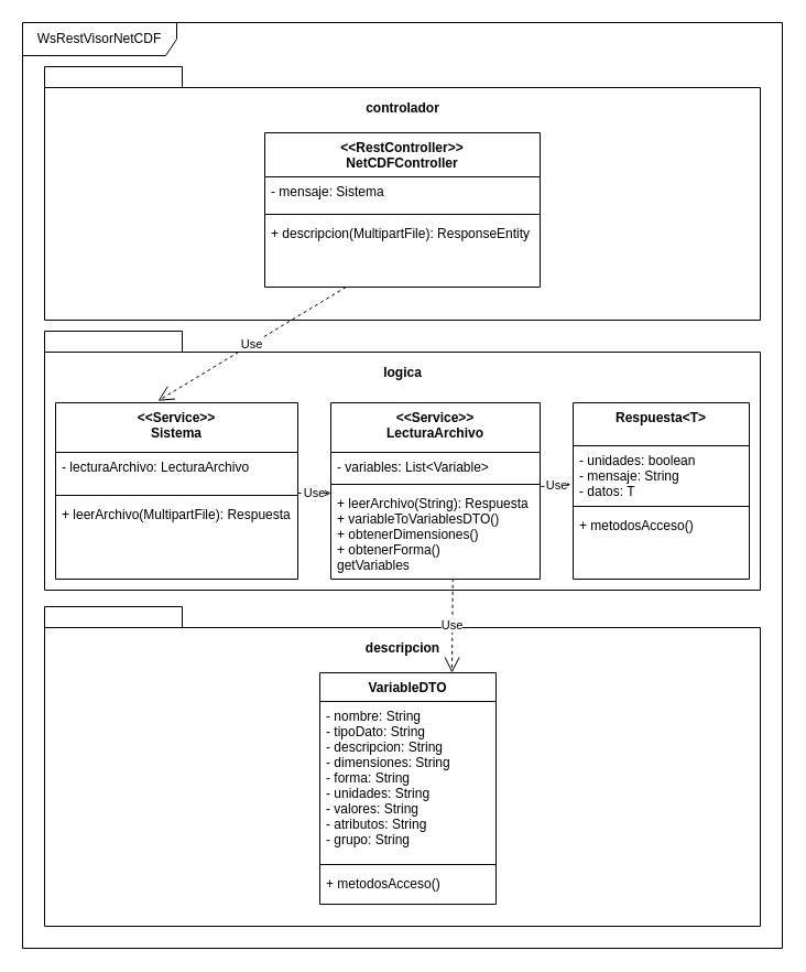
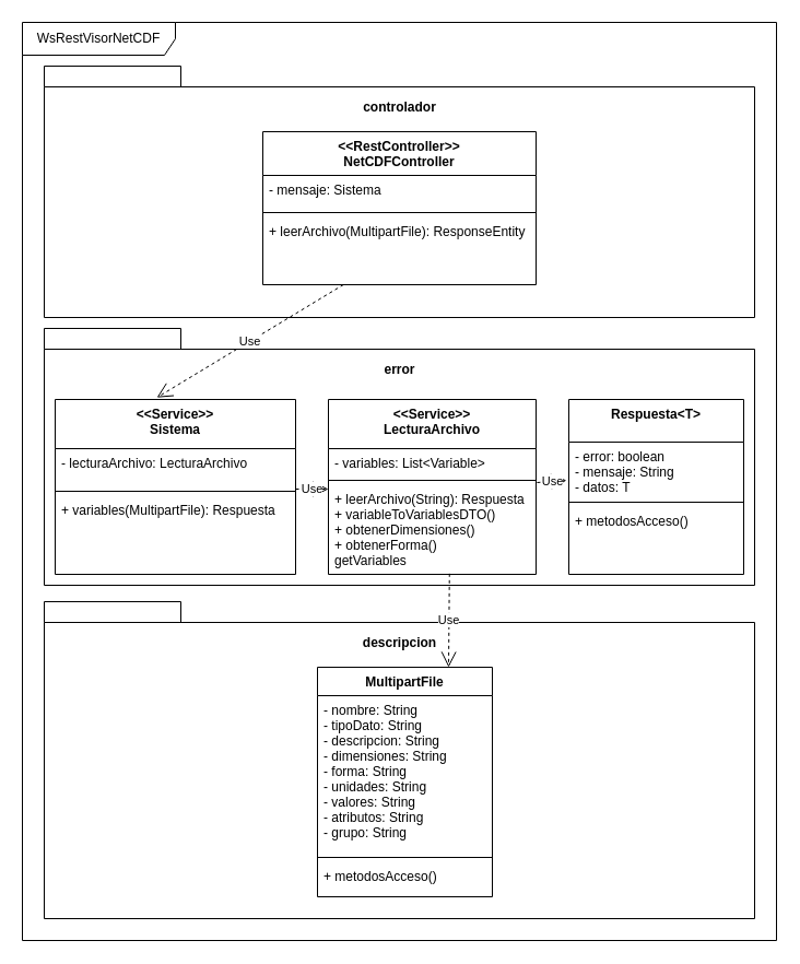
- <mxCell id="8" value="+ descripcion(MultipartFile): ResponseEntity" style="text;strokeColor=none;fillColor=none;align=left;verticalAlign=top;spacingLeft=4;spacingRight=4;overflow=hidden;rotatable=0;points=[[0,0.5],[1,0.5]];portConstraint=eastwest;" parent="5" vertex="1"><mxGeometry y="78" width="250" height="62" as="geometry" /></mxCell>
+ <mxCell id="8" value="+ leerArchivo(MultipartFile): ResponseEntity" style="text;strokeColor=none;fillColor=none;align=left;verticalAlign=top;spacingLeft=4;spacingRight=4;overflow=hidden;rotatable=0;points=[[0,0.5],[1,0.5]];portConstraint=eastwest;" parent="5" vertex="1"><mxGeometry y="78" width="250" height="62" as="geometry" /></mxCell>
- <mxCell id="3" value="&lt;br&gt;logica" style="shape=folder;fontStyle=1;spacingTop=10;tabWidth=125;tabHeight=19;tabPosition=left;html=1;horizontal=1;verticalAlign=top;" parent="1" vertex="1"><mxGeometry x="40" y="300" width="650" height="235" as="geometry" /></mxCell>
+ <mxCell id="3" value="&lt;br&gt;error" style="shape=folder;fontStyle=1;spacingTop=10;tabWidth=125;tabHeight=19;tabPosition=left;html=1;horizontal=1;verticalAlign=top;" parent="1" vertex="1"><mxGeometry x="40" y="300" width="650" height="235" as="geometry" /></mxCell>
- <mxCell id="25" value="- unidades: boolean&#10;- mensaje: String&#10;- datos: T" style="text;strokeColor=none;fillColor=none;align=left;verticalAlign=top;spacingLeft=4;spacingRight=4;overflow=hidden;rotatable=0;points=[[0,0.5],[1,0.5]];portConstraint=eastwest;" parent="24" vertex="1"><mxGeometry y="39" width="160" height="51" as="geometry" /></mxCell>
+ <mxCell id="25" value="- error: boolean&#10;- mensaje: String&#10;- datos: T" style="text;strokeColor=none;fillColor=none;align=left;verticalAlign=top;spacingLeft=4;spacingRight=4;overflow=hidden;rotatable=0;points=[[0,0.5],[1,0.5]];portConstraint=eastwest;" parent="24" vertex="1"><mxGeometry y="39" width="160" height="51" as="geometry" /></mxCell>
- <mxCell id="14" value="+ leerArchivo(MultipartFile): Respuesta" style="text;strokeColor=none;fillColor=none;align=left;verticalAlign=top;spacingLeft=4;spacingRight=4;overflow=hidden;rotatable=0;points=[[0,0.5],[1,0.5]];portConstraint=eastwest;" parent="11" vertex="1"><mxGeometry y="88" width="220" height="72" as="geometry" /></mxCell>
+ <mxCell id="14" value="+ variables(MultipartFile): Respuesta" style="text;strokeColor=none;fillColor=none;align=left;verticalAlign=top;spacingLeft=4;spacingRight=4;overflow=hidden;rotatable=0;points=[[0,0.5],[1,0.5]];portConstraint=eastwest;" parent="11" vertex="1"><mxGeometry y="88" width="220" height="72" as="geometry" /></mxCell>
- <mxCell id="15" value="VariableDTO" style="swimlane;fontStyle=1;align=center;verticalAlign=top;childLayout=stackLayout;horizontal=1;startSize=26;horizontalStack=0;resizeParent=1;resizeParentMax=0;resizeLast=0;collapsible=1;marginBottom=0;" parent="1" vertex="1"><mxGeometry x="290" y="610" width="160" height="210" as="geometry" /></mxCell>
+ <mxCell id="15" value="MultipartFile" style="swimlane;fontStyle=1;align=center;verticalAlign=top;childLayout=stackLayout;horizontal=1;startSize=26;horizontalStack=0;resizeParent=1;resizeParentMax=0;resizeLast=0;collapsible=1;marginBottom=0;" parent="1" vertex="1"><mxGeometry x="290" y="610" width="160" height="210" as="geometry" /></mxCell>
